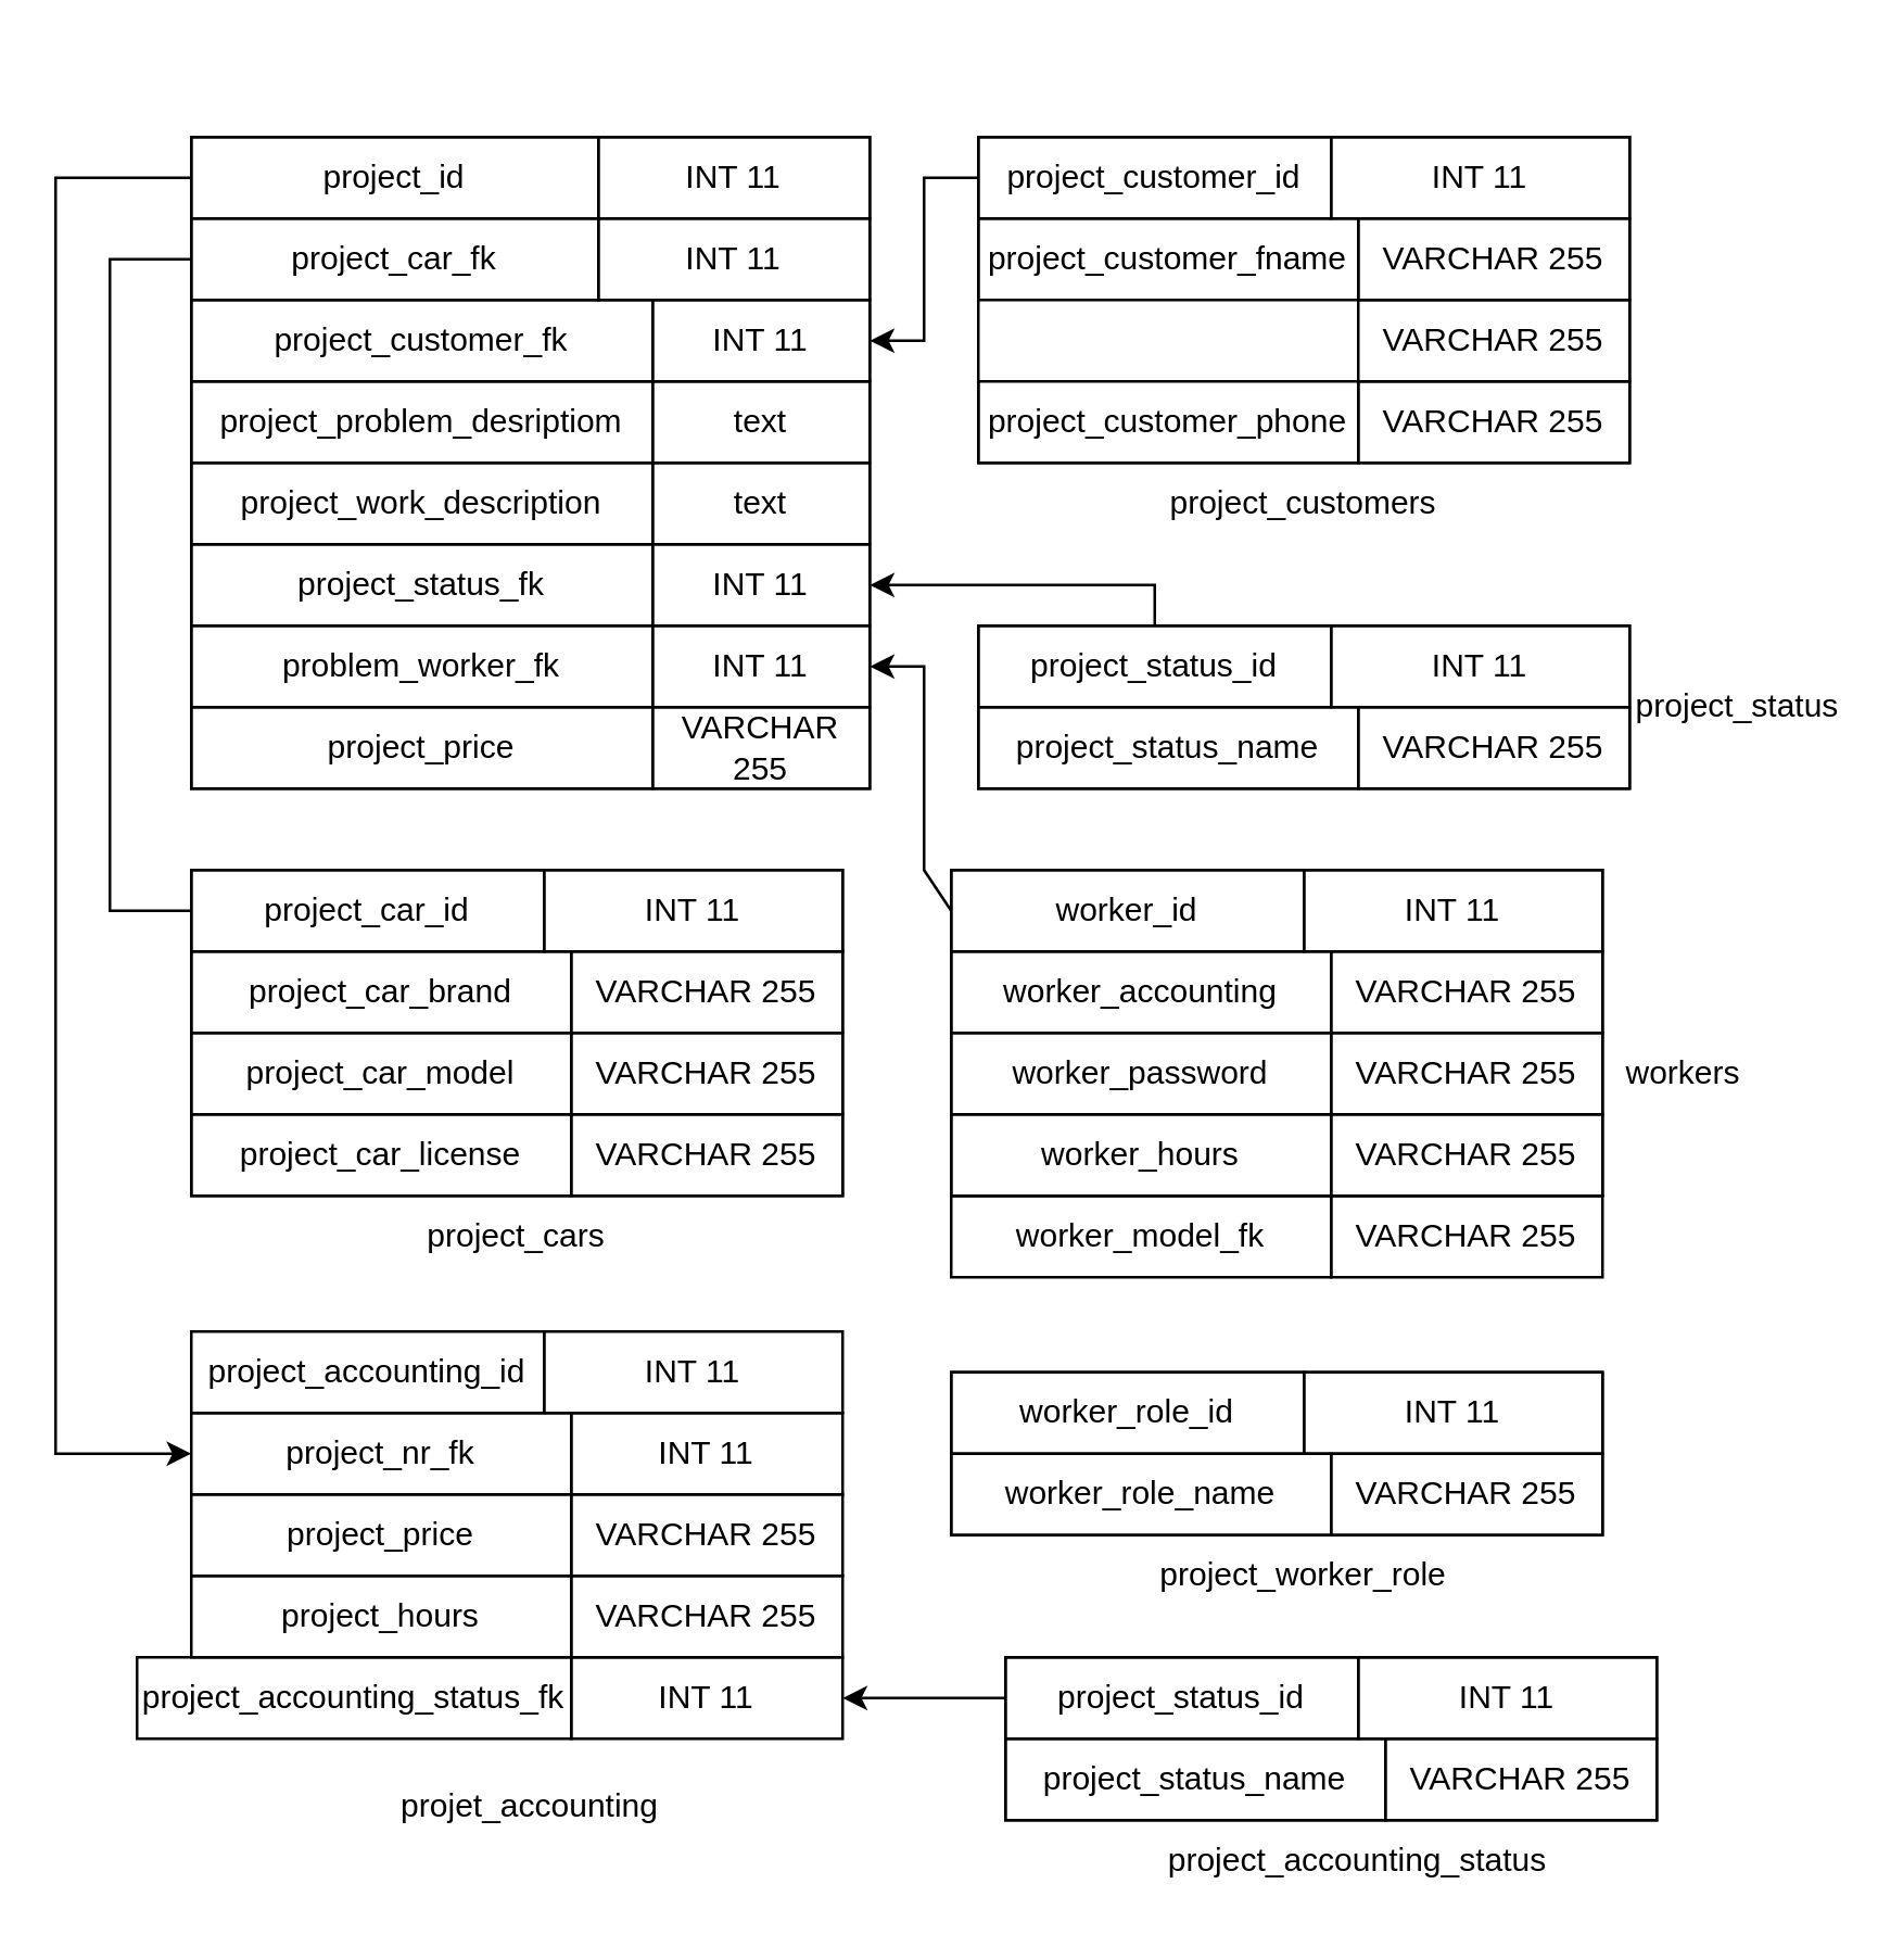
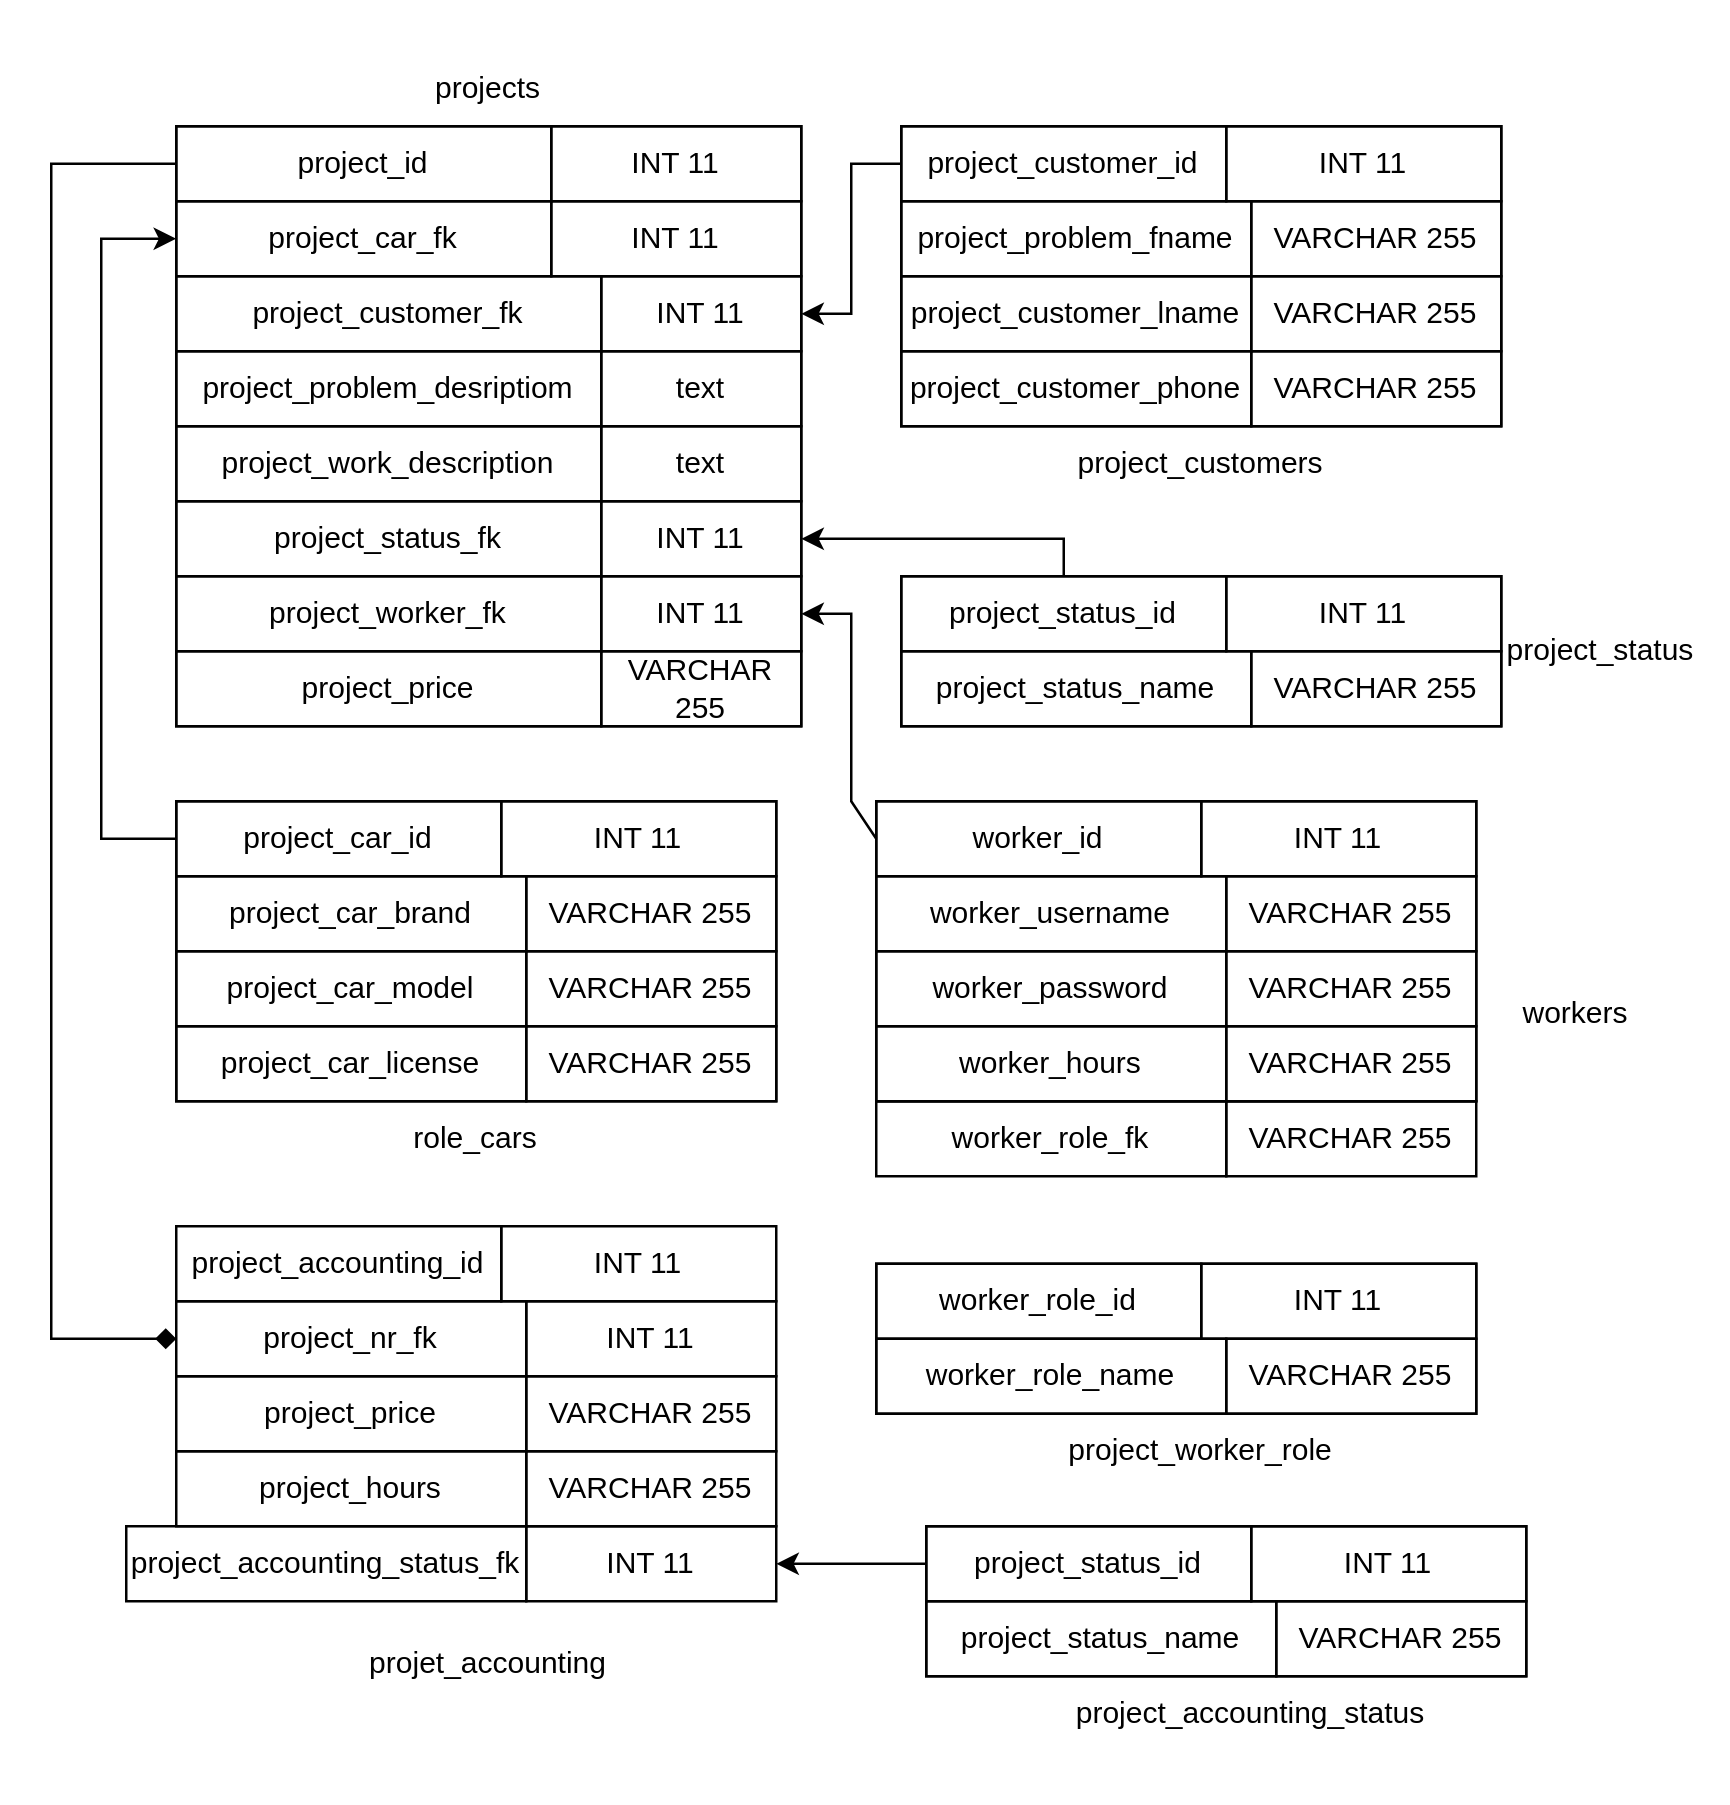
+ <mxCell id="11" value="projects" style="text;html=1;align=center;verticalAlign=middle;whiteSpace=wrap;rounded=0;" vertex="1" parent="1"><mxGeometry x="165" y="20" width="60" height="30" as="geometry" /></mxCell>
- <mxCell id="37" value="" style="endArrow=none;html=1;rounded=0;entryX=0;entryY=0.5;entryDx=0;entryDy=0;exitX=0;exitY=0.5;exitDx=0;exitDy=0;" edge="1" parent="1" source="28" target="5"><mxGeometry width="50" height="50" relative="1" as="geometry"><mxPoint x="-30" y="180" as="sourcePoint" /><mxPoint x="20" y="130" as="targetPoint" /><Array as="points"><mxPoint x="40" y="335" /><mxPoint x="40" y="95" /></Array></mxGeometry></mxCell>
+ <mxCell id="37" value="" style="endArrow=classic;html=1;rounded=0;entryX=0;entryY=0.5;entryDx=0;entryDy=0;exitX=0;exitY=0.5;exitDx=0;exitDy=0;" edge="1" parent="1" source="28" target="5"><mxGeometry width="50" height="50" relative="1" as="geometry"><mxPoint x="-30" y="180" as="sourcePoint" /><mxPoint x="20" y="130" as="targetPoint" /><Array as="points"><mxPoint x="40" y="335" /><mxPoint x="40" y="95" /></Array></mxGeometry></mxCell>
- <mxCell id="15" value="project_customer_fname" style="text;html=1;align=center;verticalAlign=middle;whiteSpace=wrap;rounded=0;strokeColor=default;" vertex="1" parent="1"><mxGeometry x="360" y="80" width="140" height="30" as="geometry" /></mxCell>
+ <mxCell id="15" value="project_problem_fname" style="text;html=1;align=center;verticalAlign=middle;whiteSpace=wrap;rounded=0;strokeColor=default;" vertex="1" parent="1"><mxGeometry x="360" y="80" width="140" height="30" as="geometry" /></mxCell>
+ <mxCell id="17" value="project_customer_lname" style="text;html=1;align=center;verticalAlign=middle;whiteSpace=wrap;rounded=0;strokeColor=default;" vertex="1" parent="1"><mxGeometry x="360" y="110" width="140" height="30" as="geometry" /></mxCell>
- <mxCell id="44" value="problem_worker_fk" style="text;html=1;align=center;verticalAlign=middle;whiteSpace=wrap;rounded=0;strokeColor=default;" vertex="1" parent="1"><mxGeometry x="70" y="230" width="170" height="30" as="geometry" /></mxCell>
+ <mxCell id="44" value="project_worker_fk" style="text;html=1;align=center;verticalAlign=middle;whiteSpace=wrap;rounded=0;strokeColor=default;" vertex="1" parent="1"><mxGeometry x="70" y="230" width="170" height="30" as="geometry" /></mxCell>
- <mxCell id="70" value="worker_accounting" style="text;html=1;align=center;verticalAlign=middle;whiteSpace=wrap;rounded=0;strokeColor=default;" vertex="1" parent="1"><mxGeometry x="350" y="350" width="140" height="30" as="geometry" /></mxCell>
+ <mxCell id="70" value="worker_username" style="text;html=1;align=center;verticalAlign=middle;whiteSpace=wrap;rounded=0;strokeColor=default;" vertex="1" parent="1"><mxGeometry x="350" y="350" width="140" height="30" as="geometry" /></mxCell>
- <mxCell id="74" value="workers" style="text;html=1;align=center;verticalAlign=middle;whiteSpace=wrap;rounded=0;" vertex="1" parent="1"><mxGeometry x="590" y="380" width="60" height="30" as="geometry" /></mxCell>
+ <mxCell id="74" value="workers" style="text;html=1;align=center;verticalAlign=middle;whiteSpace=wrap;rounded=0;" vertex="1" parent="1"><mxGeometry x="600" y="390" width="60" height="30" as="geometry" /></mxCell>
- <mxCell id="36" value="project_cars" style="text;html=1;align=center;verticalAlign=middle;whiteSpace=wrap;rounded=0;" vertex="1" parent="1"><mxGeometry x="160" y="440" width="60" height="30" as="geometry" /></mxCell>
+ <mxCell id="36" value="role_cars" style="text;html=1;align=center;verticalAlign=middle;whiteSpace=wrap;rounded=0;" vertex="1" parent="1"><mxGeometry x="160" y="440" width="60" height="30" as="geometry" /></mxCell>
- <mxCell id="86" value="worker_model_fk" style="text;html=1;align=center;verticalAlign=middle;whiteSpace=wrap;rounded=0;strokeColor=default;" vertex="1" parent="1"><mxGeometry x="350" y="440" width="140" height="30" as="geometry" /></mxCell>
+ <mxCell id="86" value="worker_role_fk" style="text;html=1;align=center;verticalAlign=middle;whiteSpace=wrap;rounded=0;strokeColor=default;" vertex="1" parent="1"><mxGeometry x="350" y="440" width="140" height="30" as="geometry" /></mxCell>
- <mxCell id="64" value="" style="endArrow=classic;html=1;rounded=0;exitX=0;exitY=0.5;exitDx=0;exitDy=0;entryX=0;entryY=0.5;entryDx=0;entryDy=0;" edge="1" parent="1" source="3" target="50"><mxGeometry width="50" height="50" relative="1" as="geometry"><mxPoint x="220" y="180" as="sourcePoint" /><mxPoint y="150" as="targetPoint" x="-90" /><Array as="points"><mxPoint x="20" y="65" /><mxPoint x="20" y="535" /></Array></mxGeometry></mxCell>
+ <mxCell id="64" value="" style="endArrow=diamond;html=1;rounded=0;exitX=0;exitY=0.5;exitDx=0;exitDy=0;entryX=0;entryY=0.5;entryDx=0;entryDy=0;" edge="1" parent="1" source="3" target="50"><mxGeometry width="50" height="50" relative="1" as="geometry"><mxPoint x="220" y="180" as="sourcePoint" /><mxPoint y="150" as="targetPoint" x="-90" /><Array as="points"><mxPoint x="20" y="65" /><mxPoint x="20" y="535" /></Array></mxGeometry></mxCell>
